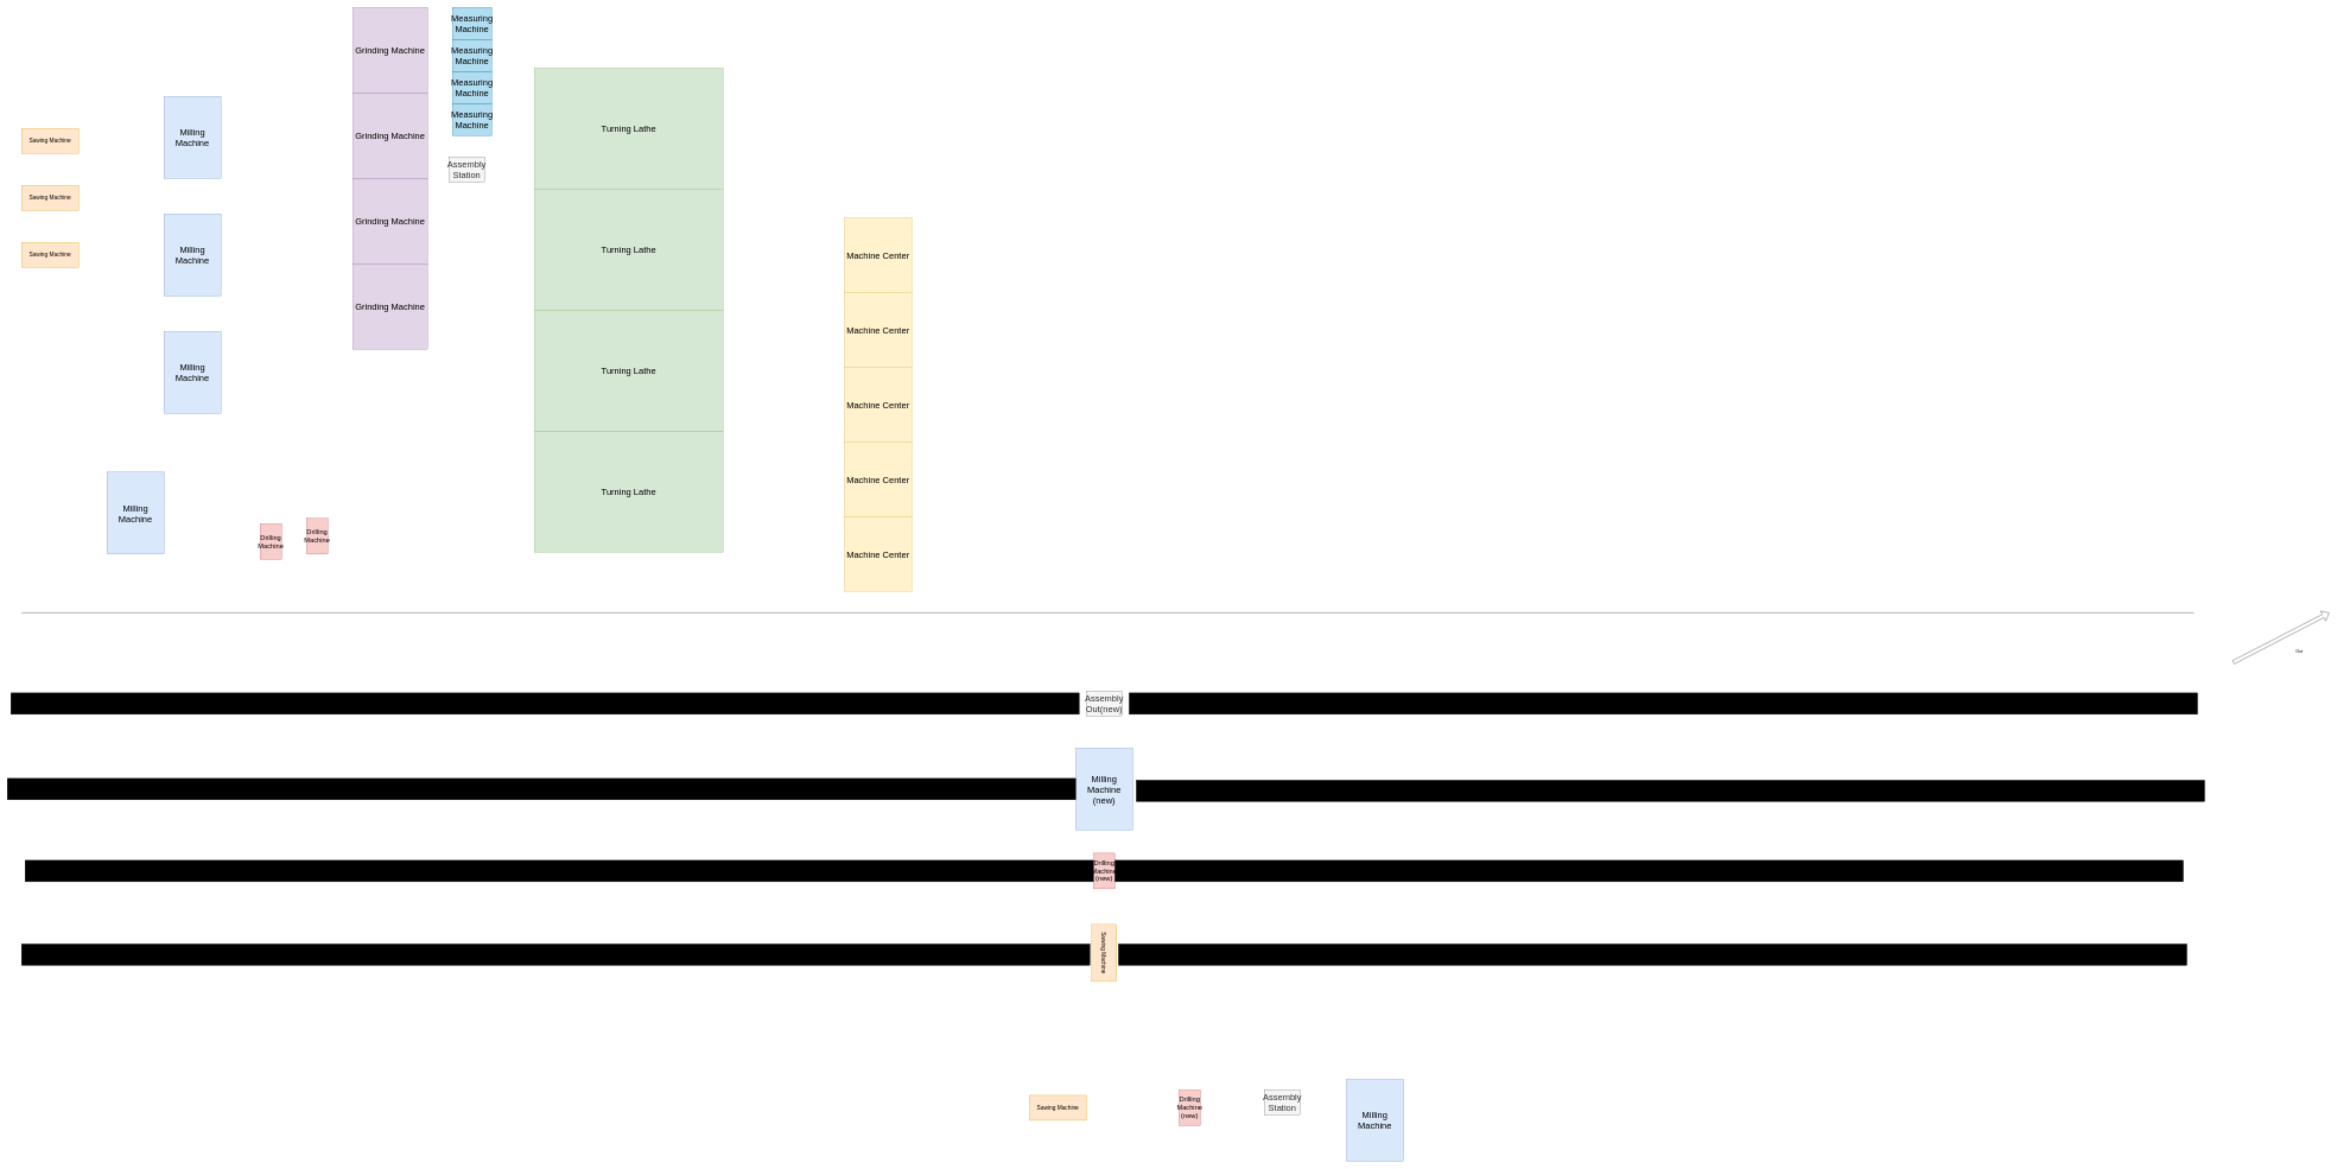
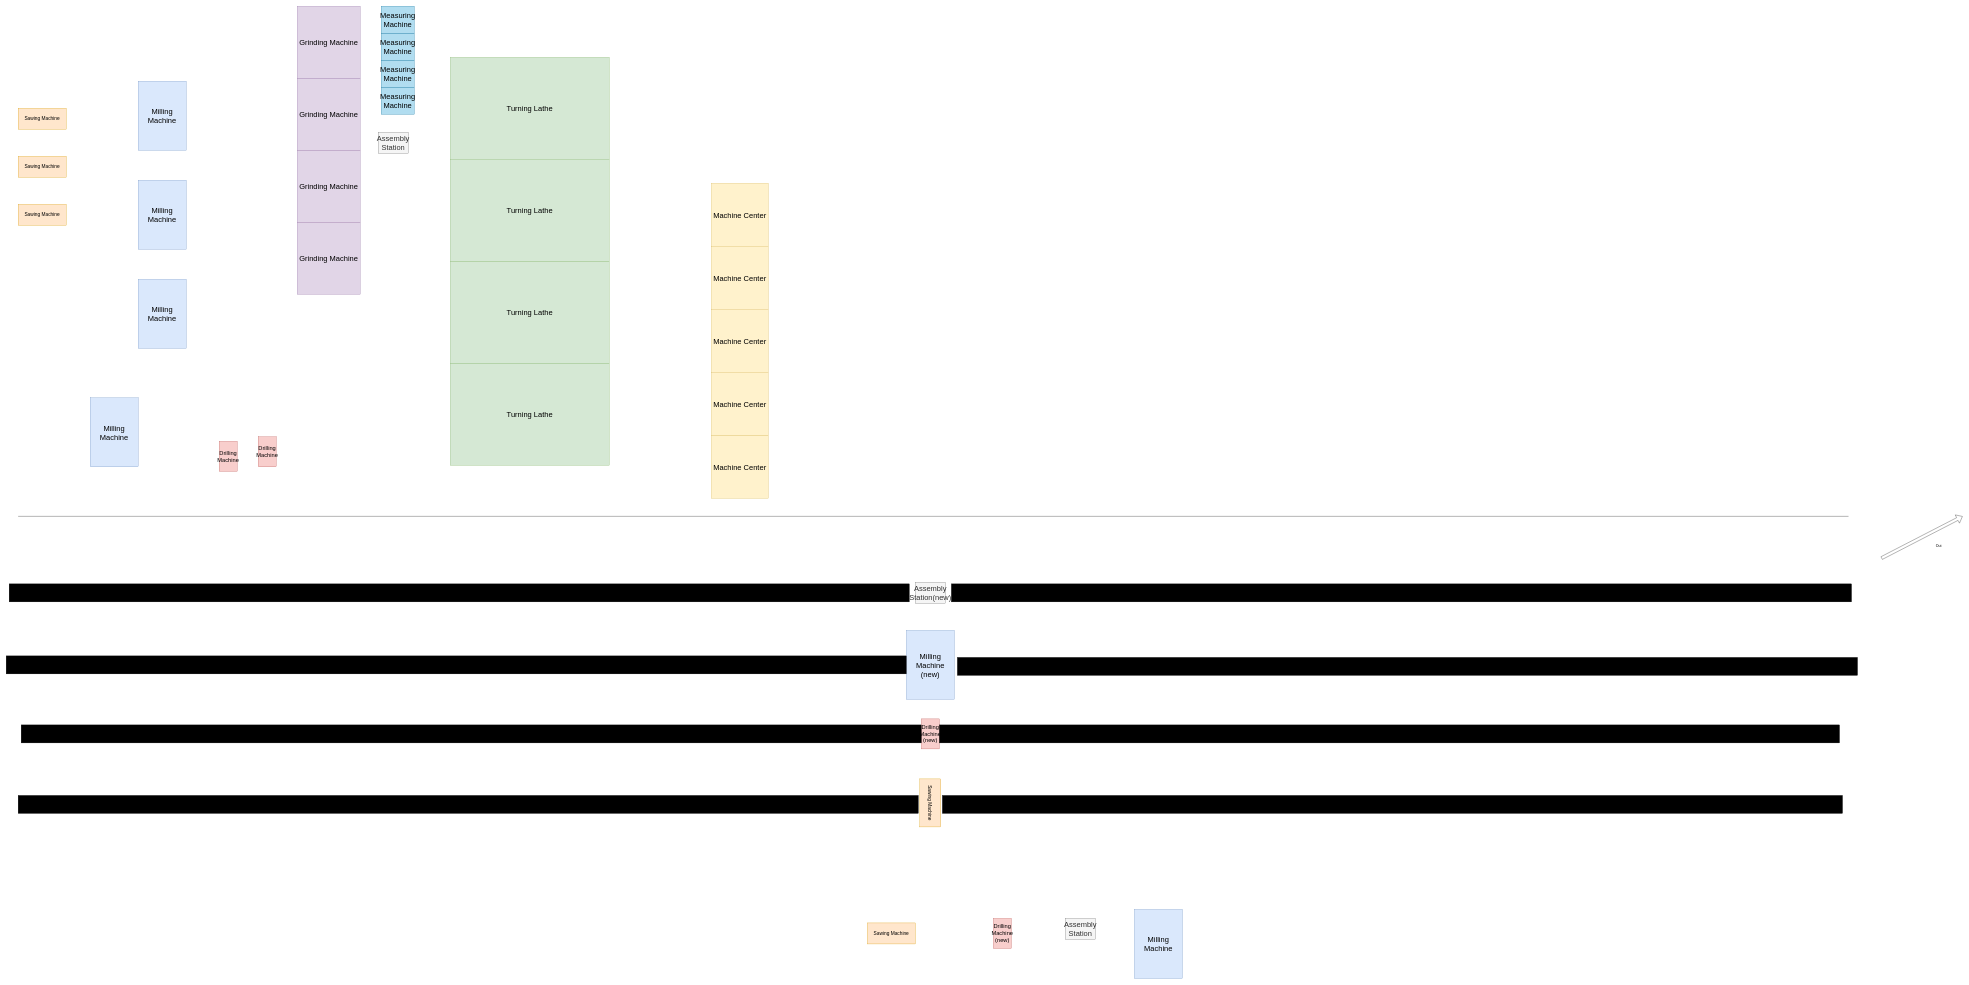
- <mxCell id="47" value="Out" style="text;html=1;align=center;verticalAlign=middle;resizable=0;points=[];autosize=1;strokeColor=none;fillColor=none;" vertex="1" parent="1"><mxGeometry x="6440" y="1820" width="30" height="20" as="geometry" /></mxCell>
+ <mxCell id="47" value="Out" style="text;html=1;align=center;verticalAlign=middle;resizable=0;points=[];autosize=1;strokeColor=none;fillColor=none;" vertex="1" parent="1"><mxGeometry x="6445" y="1810" width="30" height="20" as="geometry" /></mxCell>
- <mxCell id="35" value="Assembly Out(new)" style="rounded=0;whiteSpace=wrap;html=1;fontSize=25;fillColor=#f5f5f5;strokeColor=#666666;fontColor=#333333;" vertex="1" parent="1"><mxGeometry x="3050" y="1940" width="100" height="70" as="geometry" /></mxCell>
+ <mxCell id="35" value="Assembly Station(new)" style="rounded=0;whiteSpace=wrap;html=1;fontSize=25;fillColor=#f5f5f5;strokeColor=#666666;fontColor=#333333;" vertex="1" parent="1"><mxGeometry x="3050" y="1940" width="100" height="70" as="geometry" /></mxCell>
